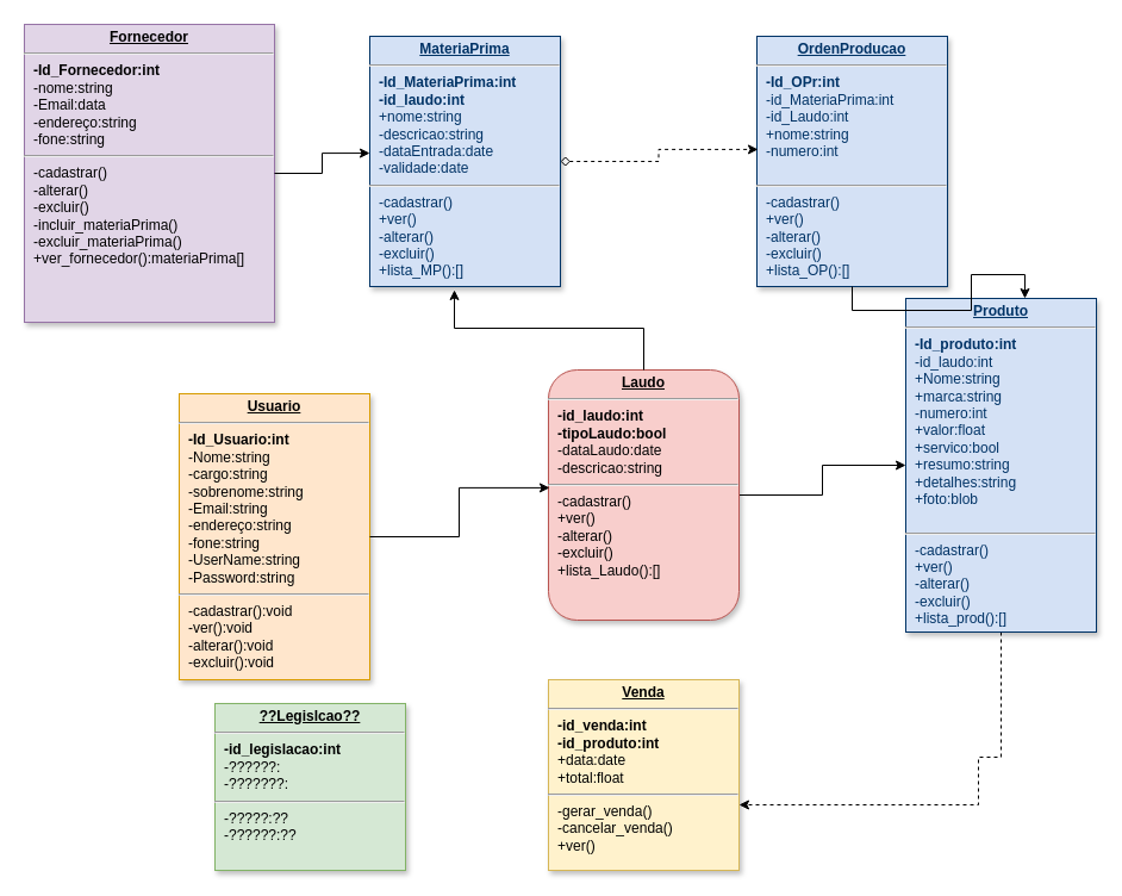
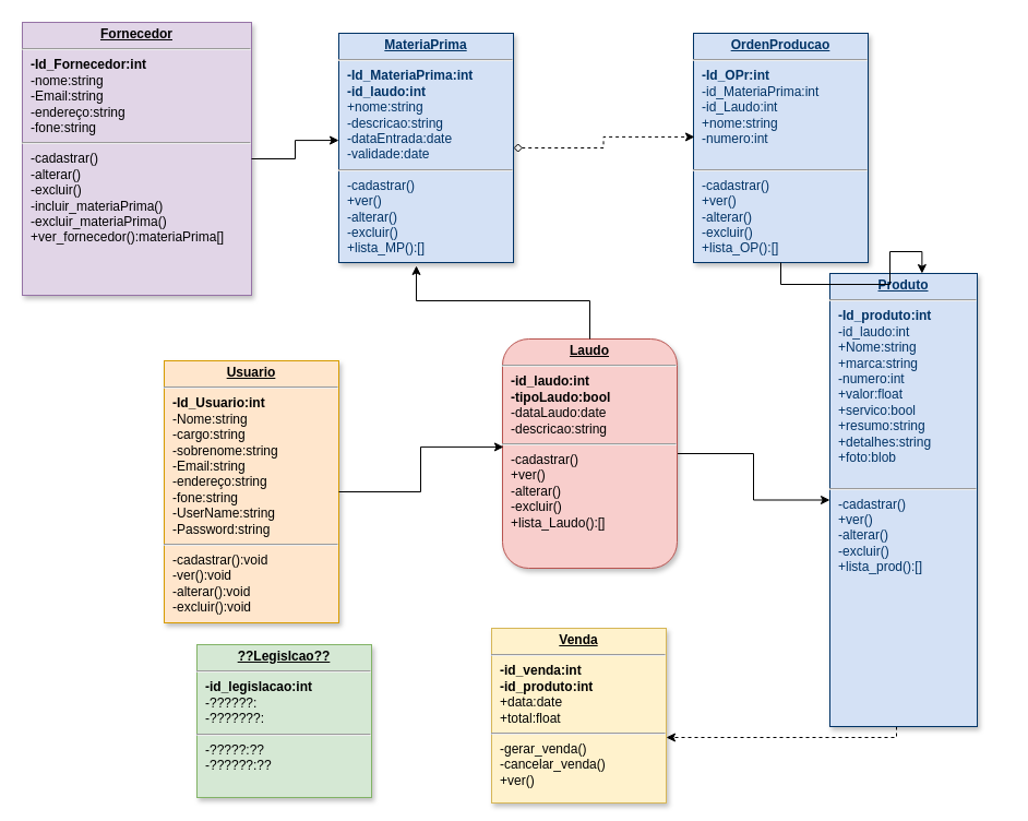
- <mxCell id="9" value="&lt;p style=&quot;margin: 0px; margin-top: 4px; text-align: center; text-decoration: underline;&quot;&gt;&lt;b&gt;Fornecedor&lt;/b&gt;&lt;/p&gt;&lt;hr&gt;&lt;p style=&quot;margin: 0px; margin-left: 8px;&quot;&gt;&lt;b&gt;-Id_Fornecedor:int&lt;/b&gt;&lt;/p&gt;&lt;p style=&quot;margin: 0px; margin-left: 8px;&quot;&gt;-nome:string&lt;/p&gt;&lt;p style=&quot;margin: 0px 0px 0px 8px;&quot;&gt;&lt;span style=&quot;background-color: initial;&quot;&gt;-Email:data&lt;/span&gt;&lt;br&gt;&lt;/p&gt;&lt;p style=&quot;margin: 0px 0px 0px 8px;&quot;&gt;&lt;span style=&quot;background-color: initial;&quot;&gt;-endereço:string&lt;/span&gt;&lt;/p&gt;&lt;p style=&quot;margin: 0px 0px 0px 8px;&quot;&gt;&lt;span style=&quot;background-color: initial;&quot;&gt;-fone:string&lt;/span&gt;&lt;/p&gt;&lt;hr&gt;&lt;p style=&quot;margin: 0px; margin-left: 8px;&quot;&gt;-cadastrar()&lt;/p&gt;&lt;p style=&quot;margin: 0px; margin-left: 8px;&quot;&gt;-alterar()&lt;/p&gt;&lt;p style=&quot;margin: 0px; margin-left: 8px;&quot;&gt;-excluir()&lt;/p&gt;&lt;p style=&quot;margin: 0px; margin-left: 8px;&quot;&gt;-incluir_materiaPrima()&lt;/p&gt;&lt;p style=&quot;margin: 0px; margin-left: 8px;&quot;&gt;-excluir_materiaPrima()&lt;/p&gt;&lt;p style=&quot;border-color: var(--border-color); margin: 0px 0px 0px 8px;&quot;&gt;+ver_fornecedor():materiaPrima[]&lt;/p&gt;&lt;p style=&quot;border-color: var(--border-color); margin: 0px 0px 0px 8px;&quot;&gt;&lt;br style=&quot;border-color: var(--border-color);&quot;&gt;&lt;/p&gt;&lt;p style=&quot;margin: 0px; margin-left: 8px;&quot;&gt;&lt;br&gt;&lt;/p&gt;&lt;p style=&quot;margin: 0px; margin-left: 8px;&quot;&gt;&lt;br&gt;&lt;/p&gt;" style="verticalAlign=top;align=left;overflow=fill;fontSize=12;fontFamily=Helvetica;html=1;shadow=1;fillColor=#e1d5e7;strokeColor=#9673a6;" parent="1" vertex="1"><mxGeometry x="20" y="20" width="210" height="250" as="geometry" /></mxCell>
+ <mxCell id="9" value="&lt;p style=&quot;margin: 0px; margin-top: 4px; text-align: center; text-decoration: underline;&quot;&gt;&lt;b&gt;Fornecedor&lt;/b&gt;&lt;/p&gt;&lt;hr&gt;&lt;p style=&quot;margin: 0px; margin-left: 8px;&quot;&gt;&lt;b&gt;-Id_Fornecedor:int&lt;/b&gt;&lt;/p&gt;&lt;p style=&quot;margin: 0px; margin-left: 8px;&quot;&gt;-nome:string&lt;/p&gt;&lt;p style=&quot;margin: 0px 0px 0px 8px;&quot;&gt;&lt;span style=&quot;background-color: initial;&quot;&gt;-Email:string&lt;/span&gt;&lt;br&gt;&lt;/p&gt;&lt;p style=&quot;margin: 0px 0px 0px 8px;&quot;&gt;&lt;span style=&quot;background-color: initial;&quot;&gt;-endereço:string&lt;/span&gt;&lt;/p&gt;&lt;p style=&quot;margin: 0px 0px 0px 8px;&quot;&gt;&lt;span style=&quot;background-color: initial;&quot;&gt;-fone:string&lt;/span&gt;&lt;/p&gt;&lt;hr&gt;&lt;p style=&quot;margin: 0px; margin-left: 8px;&quot;&gt;-cadastrar()&lt;/p&gt;&lt;p style=&quot;margin: 0px; margin-left: 8px;&quot;&gt;-alterar()&lt;/p&gt;&lt;p style=&quot;margin: 0px; margin-left: 8px;&quot;&gt;-excluir()&lt;/p&gt;&lt;p style=&quot;margin: 0px; margin-left: 8px;&quot;&gt;-incluir_materiaPrima()&lt;/p&gt;&lt;p style=&quot;margin: 0px; margin-left: 8px;&quot;&gt;-excluir_materiaPrima()&lt;/p&gt;&lt;p style=&quot;border-color: var(--border-color); margin: 0px 0px 0px 8px;&quot;&gt;+ver_fornecedor():materiaPrima[]&lt;/p&gt;&lt;p style=&quot;border-color: var(--border-color); margin: 0px 0px 0px 8px;&quot;&gt;&lt;br style=&quot;border-color: var(--border-color);&quot;&gt;&lt;/p&gt;&lt;p style=&quot;margin: 0px; margin-left: 8px;&quot;&gt;&lt;br&gt;&lt;/p&gt;&lt;p style=&quot;margin: 0px; margin-left: 8px;&quot;&gt;&lt;br&gt;&lt;/p&gt;" style="verticalAlign=top;align=left;overflow=fill;fontSize=12;fontFamily=Helvetica;html=1;shadow=1;fillColor=#e1d5e7;strokeColor=#9673a6;" parent="1" vertex="1"><mxGeometry x="20" y="20" width="210" height="250" as="geometry" /></mxCell>
- <mxCell id="8" value="&lt;p style=&quot;margin: 0px; margin-top: 4px; text-align: center; text-decoration: underline;&quot;&gt;&lt;strong&gt;Produto&lt;/strong&gt;&lt;/p&gt;&lt;hr&gt;&lt;p style=&quot;margin: 0px; margin-left: 8px;&quot;&gt;&lt;b&gt;-Id_produto:int&lt;/b&gt;&lt;/p&gt;&lt;p style=&quot;border-color: var(--border-color); margin: 0px 0px 0px 8px;&quot;&gt;&lt;span style=&quot;border-color: var(--border-color);&quot;&gt;-id_laudo:int&lt;/span&gt;&lt;/p&gt;&lt;p style=&quot;margin: 0px; margin-left: 8px;&quot;&gt;+Nome:string&lt;/p&gt;&lt;p style=&quot;margin: 0px; margin-left: 8px;&quot;&gt;+marca:string&lt;/p&gt;&lt;p style=&quot;margin: 0px; margin-left: 8px;&quot;&gt;-numero:int&lt;/p&gt;&lt;p style=&quot;margin: 0px; margin-left: 8px;&quot;&gt;+valor:float&lt;/p&gt;&lt;p style=&quot;margin: 0px; margin-left: 8px;&quot;&gt;+servico:bool&lt;/p&gt;&lt;p style=&quot;margin: 0px; margin-left: 8px;&quot;&gt;+resumo:string&lt;/p&gt;&lt;p style=&quot;margin: 0px; margin-left: 8px;&quot;&gt;+detalhes:string&lt;/p&gt;&lt;p style=&quot;margin: 0px; margin-left: 8px;&quot;&gt;+foto:blob&lt;/p&gt;&lt;p style=&quot;margin: 0px; margin-left: 8px;&quot;&gt;&lt;br&gt;&lt;/p&gt;&lt;hr&gt;&lt;p style=&quot;border-color: var(--border-color); margin: 0px 0px 0px 8px;&quot;&gt;-cadastrar()&lt;/p&gt;&lt;p style=&quot;border-color: var(--border-color); margin: 0px 0px 0px 8px;&quot;&gt;+ver()&lt;br&gt;&lt;/p&gt;&lt;p style=&quot;border-color: var(--border-color); margin: 0px 0px 0px 8px;&quot;&gt;-alterar()&lt;/p&gt;&lt;p style=&quot;border-color: var(--border-color); margin: 0px 0px 0px 8px;&quot;&gt;-excluir()&lt;/p&gt;&lt;p style=&quot;border-color: var(--border-color); margin: 0px 0px 0px 8px;&quot;&gt;+lista_prod():[]&lt;/p&gt;&lt;p style=&quot;border-color: var(--border-color); margin: 0px 0px 0px 8px;&quot;&gt;&lt;br&gt;&lt;/p&gt;&lt;p style=&quot;margin: 0px; margin-left: 8px;&quot;&gt;&lt;br&gt;&lt;/p&gt;" style="verticalAlign=top;align=left;overflow=fill;fontSize=12;fontFamily=Helvetica;html=1;strokeColor=#003366;shadow=1;fillColor=#D4E1F5;fontColor=#003366" parent="1" vertex="1"><mxGeometry x="760" y="250" width="160" height="280" as="geometry" /></mxCell>
+ <mxCell id="8" value="&lt;p style=&quot;margin: 0px; margin-top: 4px; text-align: center; text-decoration: underline;&quot;&gt;&lt;strong&gt;Produto&lt;/strong&gt;&lt;/p&gt;&lt;hr&gt;&lt;p style=&quot;margin: 0px; margin-left: 8px;&quot;&gt;&lt;b&gt;-Id_produto:int&lt;/b&gt;&lt;/p&gt;&lt;p style=&quot;border-color: var(--border-color); margin: 0px 0px 0px 8px;&quot;&gt;&lt;span style=&quot;border-color: var(--border-color);&quot;&gt;-id_laudo:int&lt;/span&gt;&lt;/p&gt;&lt;p style=&quot;margin: 0px; margin-left: 8px;&quot;&gt;+Nome:string&lt;/p&gt;&lt;p style=&quot;margin: 0px; margin-left: 8px;&quot;&gt;+marca:string&lt;/p&gt;&lt;p style=&quot;margin: 0px; margin-left: 8px;&quot;&gt;-numero:int&lt;/p&gt;&lt;p style=&quot;margin: 0px; margin-left: 8px;&quot;&gt;+valor:float&lt;/p&gt;&lt;p style=&quot;margin: 0px; margin-left: 8px;&quot;&gt;+servico:bool&lt;/p&gt;&lt;p style=&quot;margin: 0px; margin-left: 8px;&quot;&gt;+resumo:string&lt;/p&gt;&lt;p style=&quot;margin: 0px; margin-left: 8px;&quot;&gt;+detalhes:string&lt;/p&gt;&lt;p style=&quot;margin: 0px; margin-left: 8px;&quot;&gt;+foto:blob&lt;/p&gt;&lt;p style=&quot;margin: 0px; margin-left: 8px;&quot;&gt;&lt;br&gt;&lt;/p&gt;&lt;hr&gt;&lt;p style=&quot;border-color: var(--border-color); margin: 0px 0px 0px 8px;&quot;&gt;-cadastrar()&lt;/p&gt;&lt;p style=&quot;border-color: var(--border-color); margin: 0px 0px 0px 8px;&quot;&gt;+ver()&lt;br&gt;&lt;/p&gt;&lt;p style=&quot;border-color: var(--border-color); margin: 0px 0px 0px 8px;&quot;&gt;-alterar()&lt;/p&gt;&lt;p style=&quot;border-color: var(--border-color); margin: 0px 0px 0px 8px;&quot;&gt;-excluir()&lt;/p&gt;&lt;p style=&quot;border-color: var(--border-color); margin: 0px 0px 0px 8px;&quot;&gt;+lista_prod():[]&lt;/p&gt;&lt;p style=&quot;border-color: var(--border-color); margin: 0px 0px 0px 8px;&quot;&gt;&lt;br&gt;&lt;/p&gt;&lt;p style=&quot;margin: 0px; margin-left: 8px;&quot;&gt;&lt;br&gt;&lt;/p&gt;" style="verticalAlign=top;align=left;overflow=fill;fontSize=12;fontFamily=Helvetica;html=1;strokeColor=#003366;shadow=1;fillColor=#D4E1F5;fontColor=#003366" parent="1" vertex="1"><mxGeometry x="760" y="250" width="135" height="415" as="geometry" /></mxCell>
- <mxCell id="4" value="&lt;p style=&quot;margin: 0px; margin-top: 4px; text-align: center; text-decoration: underline;&quot;&gt;&lt;b&gt;Venda&lt;/b&gt;&lt;/p&gt;&lt;hr&gt;&lt;p style=&quot;margin: 0px; margin-left: 8px;&quot;&gt;&lt;b&gt;-id_venda:int&lt;/b&gt;&lt;/p&gt;&lt;p style=&quot;margin: 0px; margin-left: 8px;&quot;&gt;&lt;b&gt;-id_produto:int&lt;/b&gt;&lt;/p&gt;&lt;p style=&quot;margin: 0px; margin-left: 8px;&quot;&gt;&lt;span style=&quot;background-color: initial;&quot;&gt;+data:date&lt;/span&gt;&lt;br&gt;&lt;/p&gt;&lt;p style=&quot;margin: 0px; margin-left: 8px;&quot;&gt;+total:float&lt;/p&gt;&lt;hr&gt;&lt;p style=&quot;border-color: var(--border-color); margin: 0px 0px 0px 8px;&quot;&gt;-gerar_venda()&lt;/p&gt;&lt;p style=&quot;border-color: var(--border-color); margin: 0px 0px 0px 8px;&quot;&gt;&lt;span style=&quot;background-color: initial;&quot;&gt;-cancelar_venda()&lt;/span&gt;&lt;br&gt;&lt;/p&gt;&lt;p style=&quot;border-color: var(--border-color); margin: 0px 0px 0px 8px;&quot;&gt;+ver()&lt;/p&gt;&lt;p style=&quot;border-color: var(--border-color); margin: 0px 0px 0px 8px;&quot;&gt;&lt;br&gt;&lt;/p&gt;" style="verticalAlign=top;align=left;overflow=fill;fontSize=12;fontFamily=Helvetica;html=1;strokeColor=#d6b656;shadow=1;fillColor=#fff2cc;" parent="1" vertex="1"><mxGeometry x="460" y="570" width="160" height="160" as="geometry" /></mxCell>
+ <mxCell id="4" value="&lt;p style=&quot;margin: 0px; margin-top: 4px; text-align: center; text-decoration: underline;&quot;&gt;&lt;b&gt;Venda&lt;/b&gt;&lt;/p&gt;&lt;hr&gt;&lt;p style=&quot;margin: 0px; margin-left: 8px;&quot;&gt;&lt;b&gt;-id_venda:int&lt;/b&gt;&lt;/p&gt;&lt;p style=&quot;margin: 0px; margin-left: 8px;&quot;&gt;&lt;b&gt;-id_produto:int&lt;/b&gt;&lt;/p&gt;&lt;p style=&quot;margin: 0px; margin-left: 8px;&quot;&gt;&lt;span style=&quot;background-color: initial;&quot;&gt;+data:date&lt;/span&gt;&lt;br&gt;&lt;/p&gt;&lt;p style=&quot;margin: 0px; margin-left: 8px;&quot;&gt;+total:float&lt;/p&gt;&lt;hr&gt;&lt;p style=&quot;border-color: var(--border-color); margin: 0px 0px 0px 8px;&quot;&gt;-gerar_venda()&lt;/p&gt;&lt;p style=&quot;border-color: var(--border-color); margin: 0px 0px 0px 8px;&quot;&gt;&lt;span style=&quot;background-color: initial;&quot;&gt;-cancelar_venda()&lt;/span&gt;&lt;br&gt;&lt;/p&gt;&lt;p style=&quot;border-color: var(--border-color); margin: 0px 0px 0px 8px;&quot;&gt;+ver()&lt;/p&gt;&lt;p style=&quot;border-color: var(--border-color); margin: 0px 0px 0px 8px;&quot;&gt;&lt;br&gt;&lt;/p&gt;" style="verticalAlign=top;align=left;overflow=fill;fontSize=12;fontFamily=Helvetica;html=1;strokeColor=#d6b656;shadow=1;fillColor=#fff2cc;" parent="1" vertex="1"><mxGeometry x="450" y="575" width="160" height="160" as="geometry" /></mxCell>
